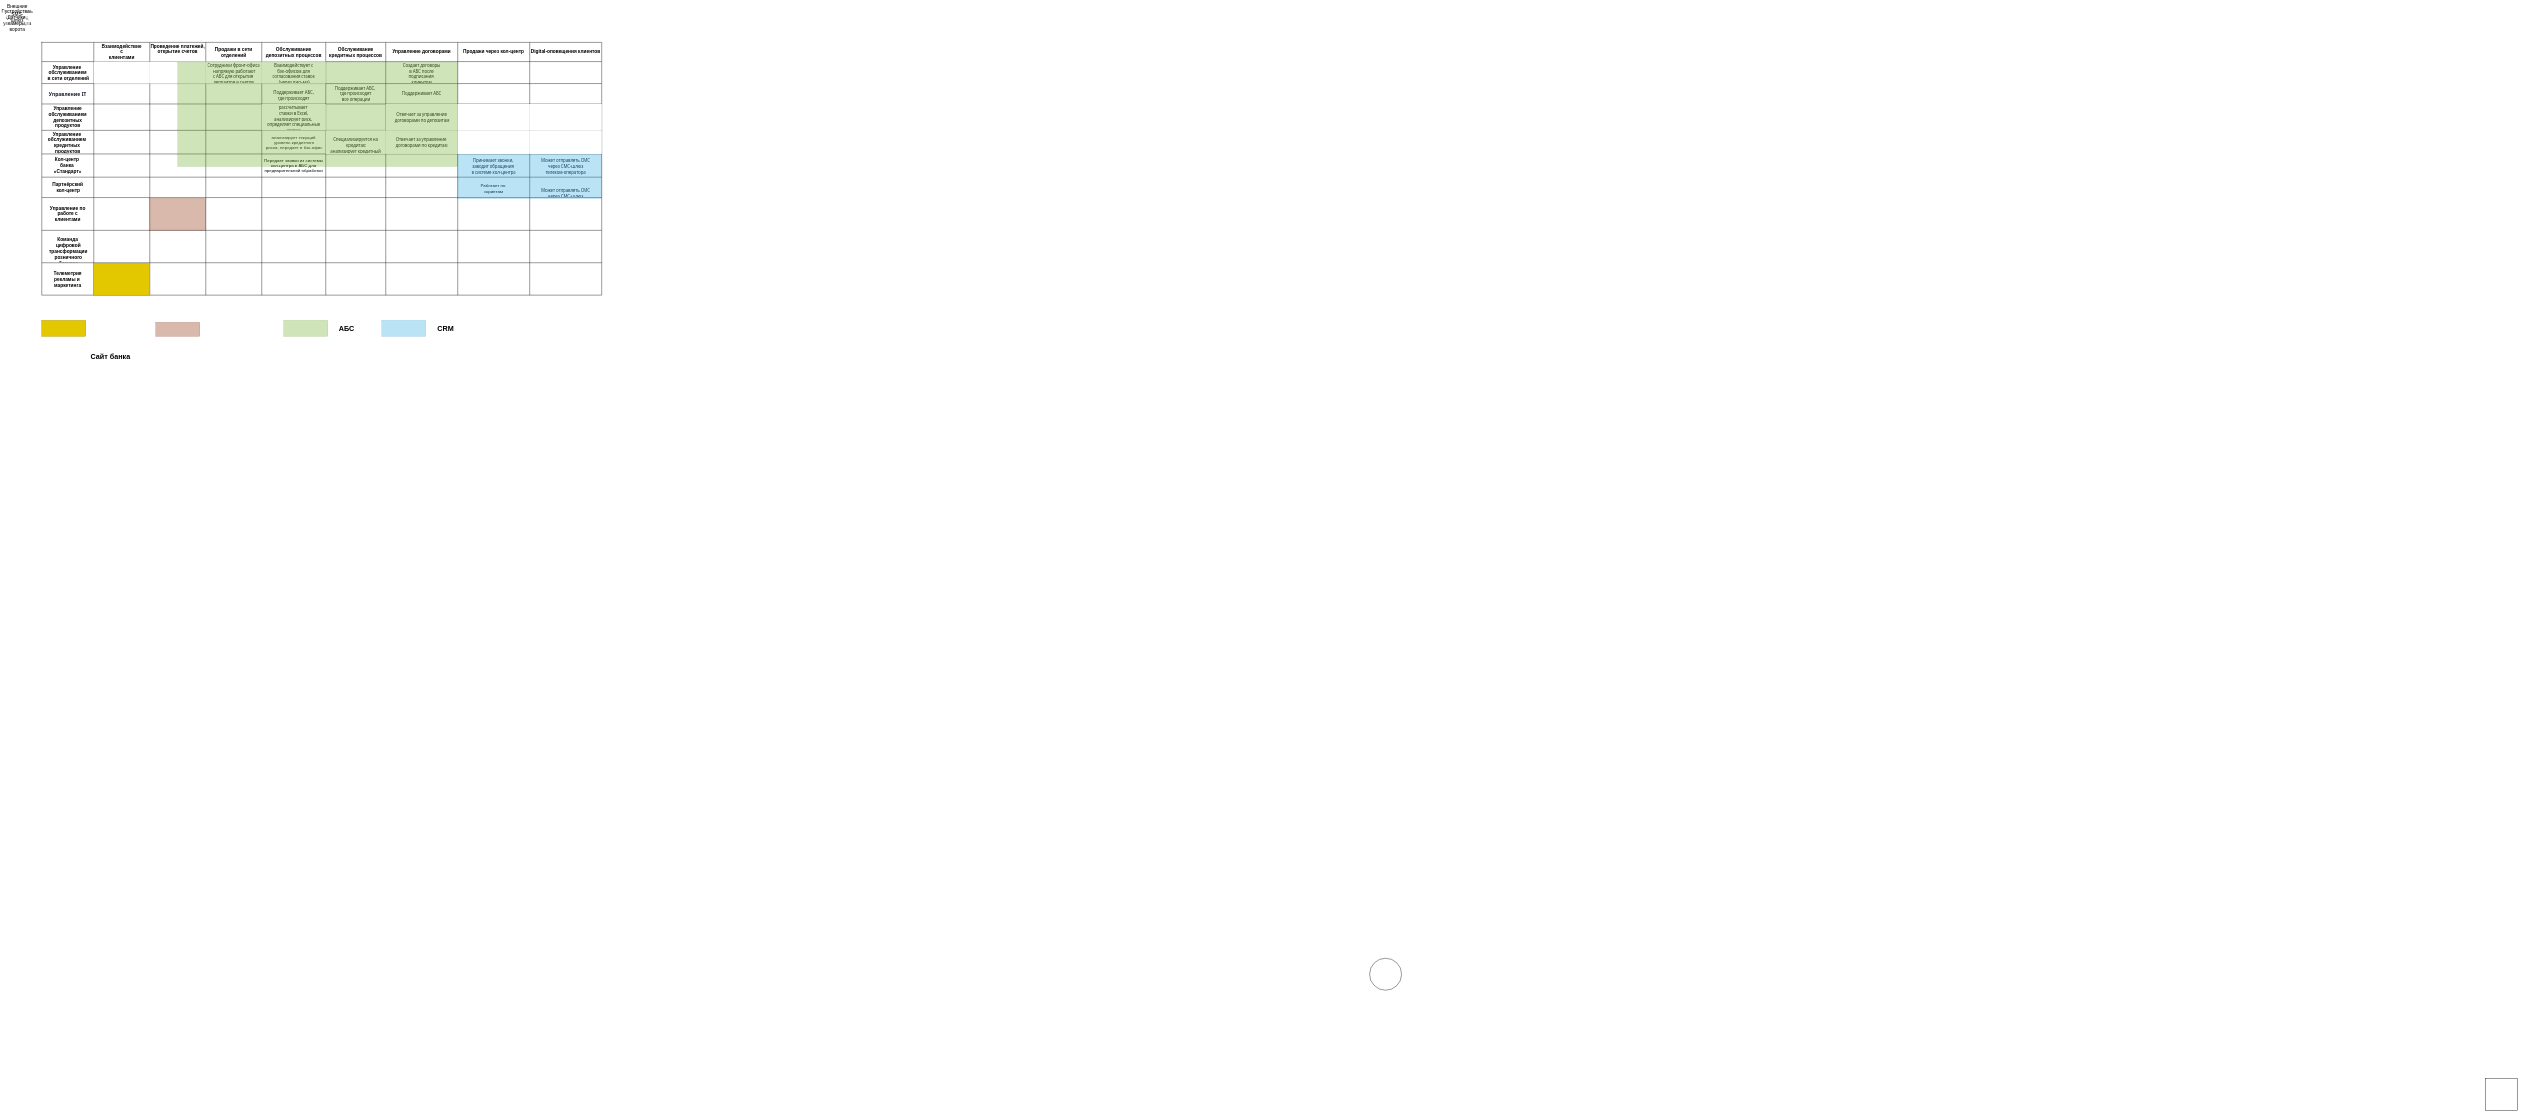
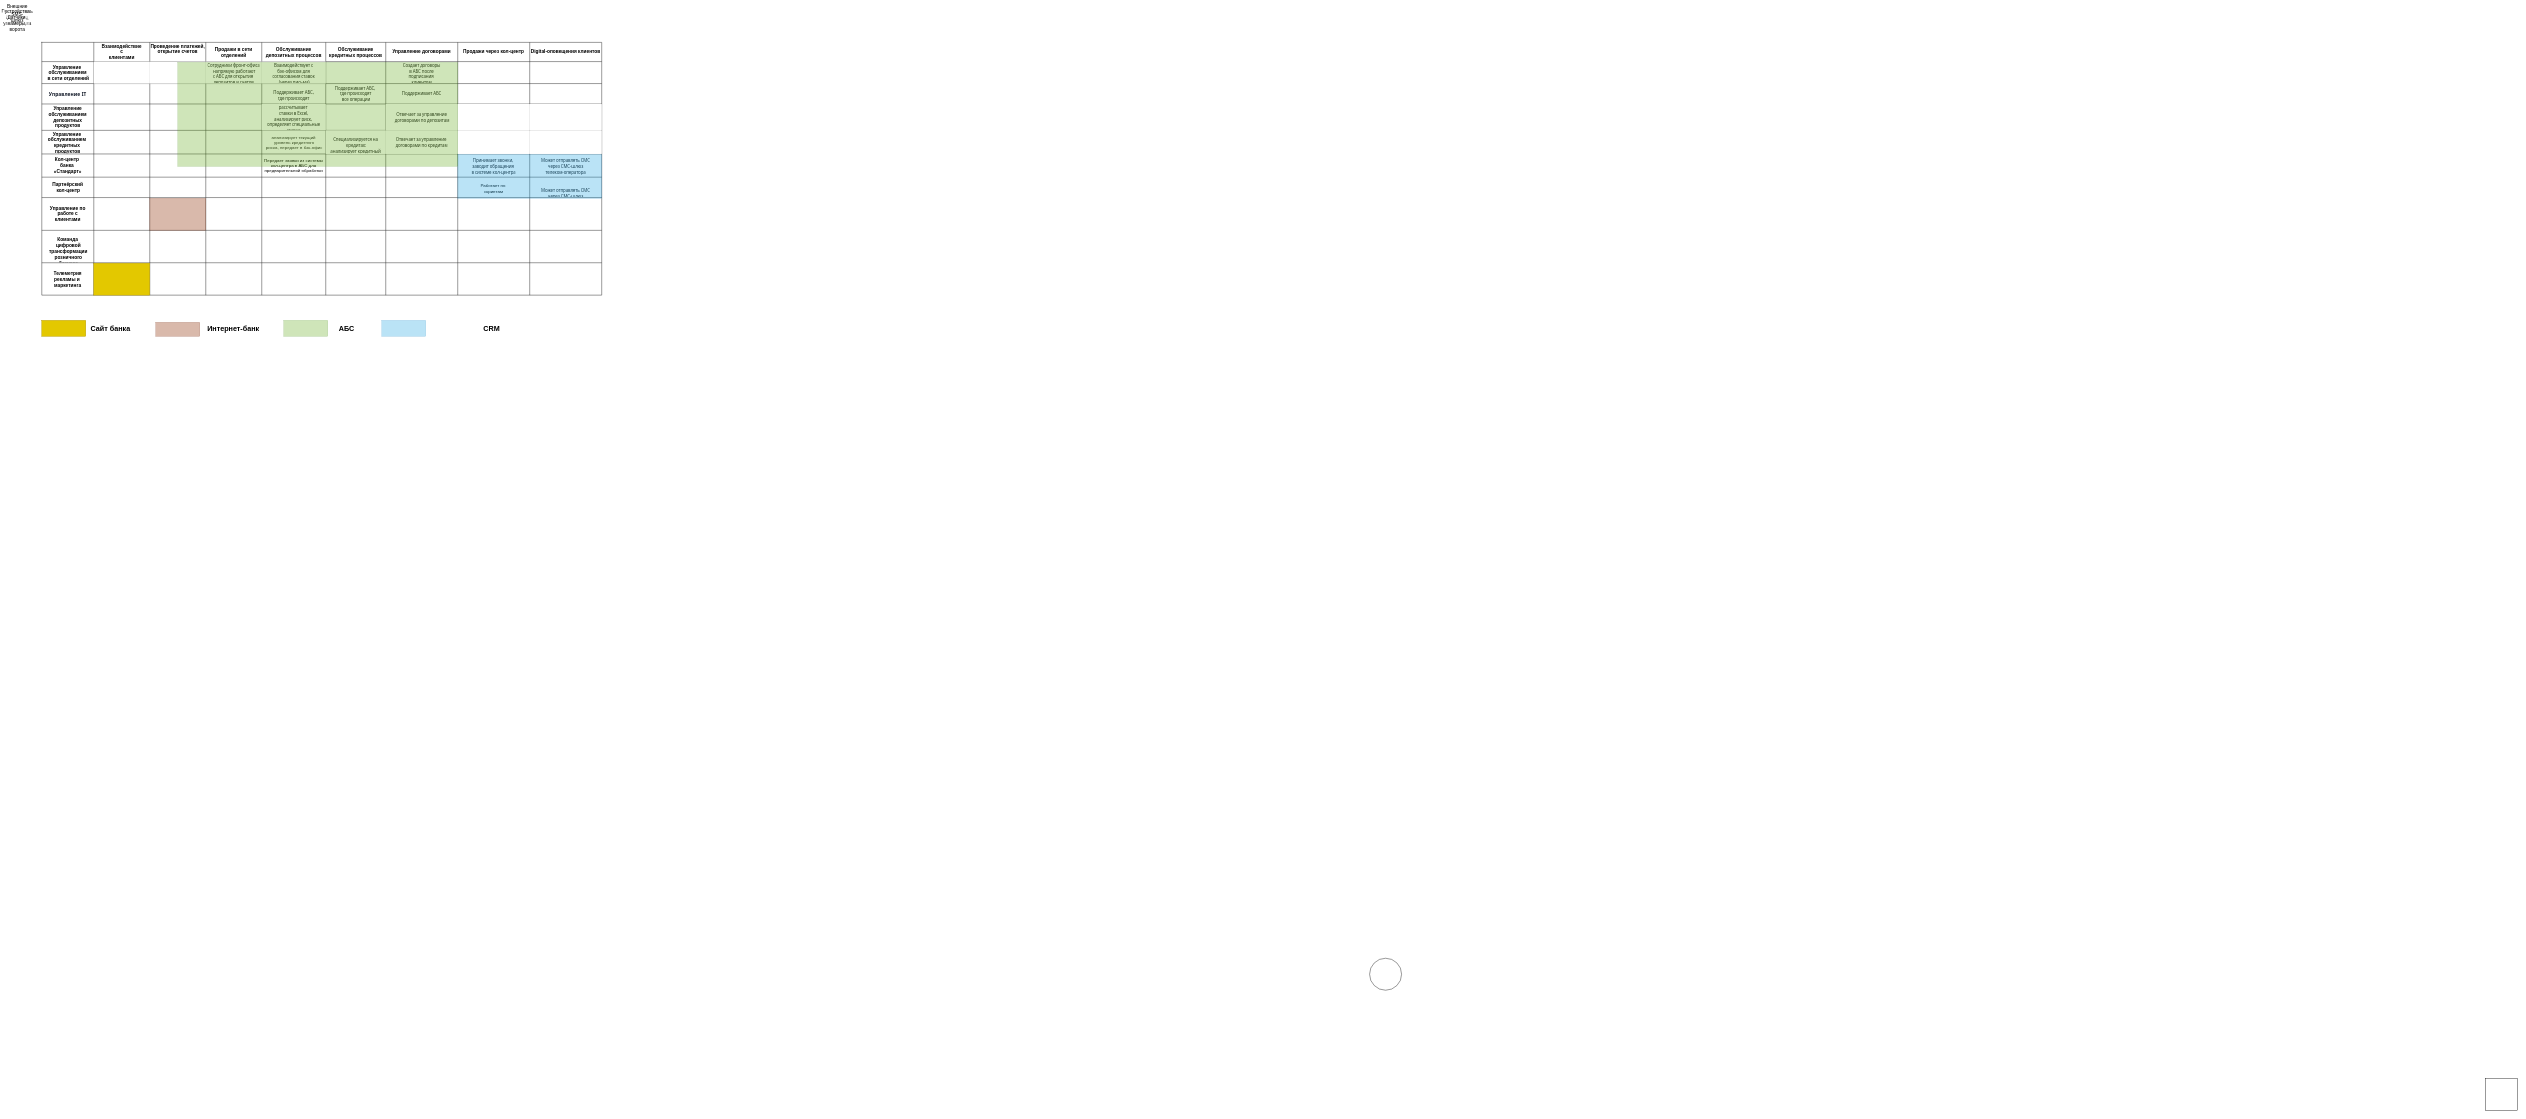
+ <mxCell id="140" value="&lt;b&gt;&lt;font style=&quot;font-size: 18px;&quot;&gt;Интернет-банк&lt;/font&gt;&lt;/b&gt;" style="text;html=1;align=center;verticalAlign=middle;whiteSpace=wrap;rounded=0;" vertex="1" parent="1"><mxGeometry x="429" y="720" width="140" height="30" as="geometry" /></mxCell>
- <mxCell id="139" value="&lt;b&gt;&lt;font style=&quot;font-size: 18px;&quot;&gt;CRM&lt;/font&gt;&lt;/b&gt;" style="text;html=1;align=center;verticalAlign=middle;whiteSpace=wrap;rounded=0;" vertex="1" parent="1"><mxGeometry x="1000" y="720" width="60" height="30" as="geometry" /></mxCell>
+ <mxCell id="139" value="&lt;b&gt;&lt;font style=&quot;font-size: 18px;&quot;&gt;CRM&lt;/font&gt;&lt;/b&gt;" style="text;html=1;align=center;verticalAlign=middle;whiteSpace=wrap;rounded=0;" vertex="1" parent="1"><mxGeometry x="1115" y="720" width="60" height="30" as="geometry" /></mxCell>
- <mxCell id="142" value="&lt;b&gt;&lt;font style=&quot;font-size: 18px;&quot;&gt;Сайт банка&lt;/font&gt;&lt;/b&gt;" style="text;html=1;align=center;verticalAlign=middle;whiteSpace=wrap;rounded=0;" vertex="1" parent="1"><mxGeometry x="132" y="790" width="120" height="30" as="geometry" /></mxCell>
+ <mxCell id="142" value="&lt;b&gt;&lt;font style=&quot;font-size: 18px;&quot;&gt;Сайт банка&lt;/font&gt;&lt;/b&gt;" style="text;html=1;align=center;verticalAlign=middle;whiteSpace=wrap;rounded=0;" vertex="1" parent="1"><mxGeometry x="132" y="720" width="120" height="30" as="geometry" /></mxCell>
